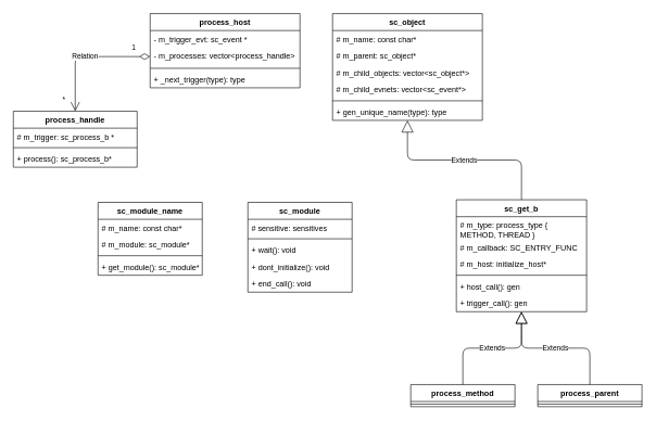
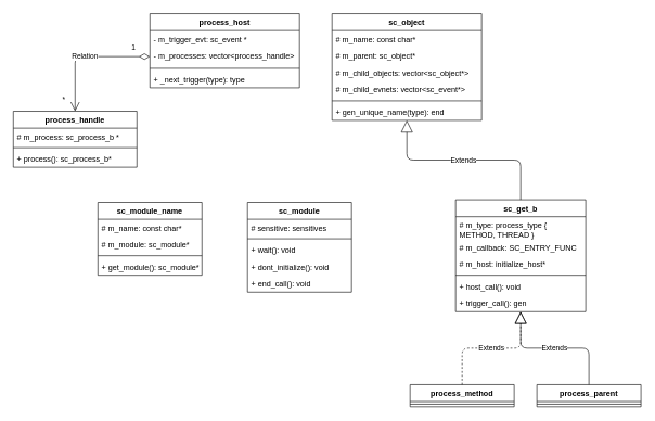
- <mxCell id="8" value="+ gen_unique_name(type): type" style="text;strokeColor=none;fillColor=none;align=left;verticalAlign=top;spacingLeft=4;spacingRight=4;overflow=hidden;rotatable=0;points=[[0,0.5],[1,0.5]];portConstraint=eastwest;" vertex="1" parent="2"><mxGeometry y="138" width="230" height="26" as="geometry" /></mxCell>
+ <mxCell id="8" value="+ gen_unique_name(type): end" style="text;strokeColor=none;fillColor=none;align=left;verticalAlign=top;spacingLeft=4;spacingRight=4;overflow=hidden;rotatable=0;points=[[0,0.5],[1,0.5]];portConstraint=eastwest;" vertex="1" parent="2"><mxGeometry y="138" width="230" height="26" as="geometry" /></mxCell>
- <mxCell id="40" value="# m_trigger: sc_process_b *" style="text;strokeColor=none;fillColor=none;align=left;verticalAlign=top;spacingLeft=4;spacingRight=4;overflow=hidden;rotatable=0;points=[[0,0.5],[1,0.5]];portConstraint=eastwest;" vertex="1" parent="39"><mxGeometry y="26" width="190" height="26" as="geometry" /></mxCell>
+ <mxCell id="40" value="# m_process: sc_process_b *" style="text;strokeColor=none;fillColor=none;align=left;verticalAlign=top;spacingLeft=4;spacingRight=4;overflow=hidden;rotatable=0;points=[[0,0.5],[1,0.5]];portConstraint=eastwest;" vertex="1" parent="39"><mxGeometry y="26" width="190" height="26" as="geometry" /></mxCell>
- <mxCell id="14" value="+ host_call(): gen" style="text;strokeColor=none;fillColor=none;align=left;verticalAlign=top;spacingLeft=4;spacingRight=4;overflow=hidden;rotatable=0;points=[[0,0.5],[1,0.5]];portConstraint=eastwest;" vertex="1" parent="9"><mxGeometry y="120" width="200" height="26" as="geometry" /></mxCell>
+ <mxCell id="14" value="+ host_call(): void" style="text;strokeColor=none;fillColor=none;align=left;verticalAlign=top;spacingLeft=4;spacingRight=4;overflow=hidden;rotatable=0;points=[[0,0.5],[1,0.5]];portConstraint=eastwest;" vertex="1" parent="9"><mxGeometry y="120" width="200" height="26" as="geometry" /></mxCell>
- <mxCell id="22" value="Extends" style="endArrow=block;endSize=16;endFill=0;html=1;exitX=0.5;exitY=0;exitDx=0;exitDy=0;entryX=0.5;entryY=1;entryDx=0;entryDy=0;edgeStyle=orthogonalEdgeStyle;" edge="1" parent="1" source="18" target="9"><mxGeometry width="160" relative="1" as="geometry"><mxPoint x="882.5" y="531" as="sourcePoint" /><mxPoint x="772.5" y="446" as="targetPoint" /></mxGeometry></mxCell>
+ <mxCell id="22" value="Extends" style="endArrow=block;endSize=16;endFill=0;html=1;exitX=0.5;exitY=0;exitDx=0;exitDy=0;entryX=0.5;entryY=1;entryDx=0;entryDy=0;edgeStyle=orthogonalEdgeStyle;dashed=1;" edge="1" parent="1" source="18" target="9"><mxGeometry width="160" relative="1" as="geometry"><mxPoint x="882.5" y="531" as="sourcePoint" /><mxPoint x="772.5" y="446" as="targetPoint" /></mxGeometry></mxCell>
